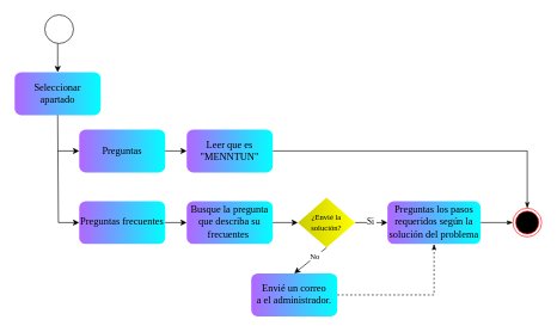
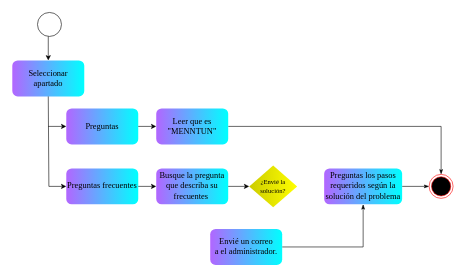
- <mxCell id="17" value="Si&amp;nbsp;" style="endArrow=classic;html=1;rounded=0;fontSize=12;exitX=1;exitY=0.5;exitDx=0;exitDy=0;entryX=0;entryY=0.5;entryDx=0;entryDy=0;fontFamily=Times New Roman;" parent="1" source="14" target="21" edge="1"><mxGeometry width="50" height="50" relative="1" as="geometry"><mxPoint x="500" y="200" as="sourcePoint" /><mxPoint x="650" y="310" as="targetPoint" /></mxGeometry></mxCell>
- <mxCell id="16" value="No&amp;nbsp;" style="endArrow=classic;html=1;rounded=0;fontSize=11;exitX=0.5;exitY=1;exitDx=0;exitDy=0;entryX=0.5;entryY=0;entryDx=0;entryDy=0;fontFamily=Times New Roman;" parent="1" source="14" target="19" edge="1"><mxGeometry x="-0.333" width="50" height="50" relative="1" as="geometry"><mxPoint x="500" y="200" as="sourcePoint" /><mxPoint x="570" y="390" as="targetPoint" /><mxPoint as="offset" /></mxGeometry></mxCell>
- <mxCell id="18" style="edgeStyle=orthogonalEdgeStyle;rounded=0;orthogonalLoop=1;jettySize=auto;html=1;exitX=1;exitY=0.5;exitDx=0;exitDy=0;entryX=0.5;entryY=1;entryDx=0;entryDy=0;fontSize=13;endArrow=classicThin;endFill=1;strokeColor=#000000;dashed=1;" parent="1" source="19" target="21" edge="1"><mxGeometry relative="1" as="geometry" /></mxCell>
+ <mxCell id="18" style="edgeStyle=orthogonalEdgeStyle;rounded=0;orthogonalLoop=1;jettySize=auto;html=1;exitX=1;exitY=0.5;exitDx=0;exitDy=0;entryX=0.5;entryY=1;entryDx=0;entryDy=0;fontSize=13;endArrow=classicThin;endFill=1;strokeColor=#000000;" parent="1" source="19" target="21" edge="1"><mxGeometry relative="1" as="geometry" /></mxCell>
